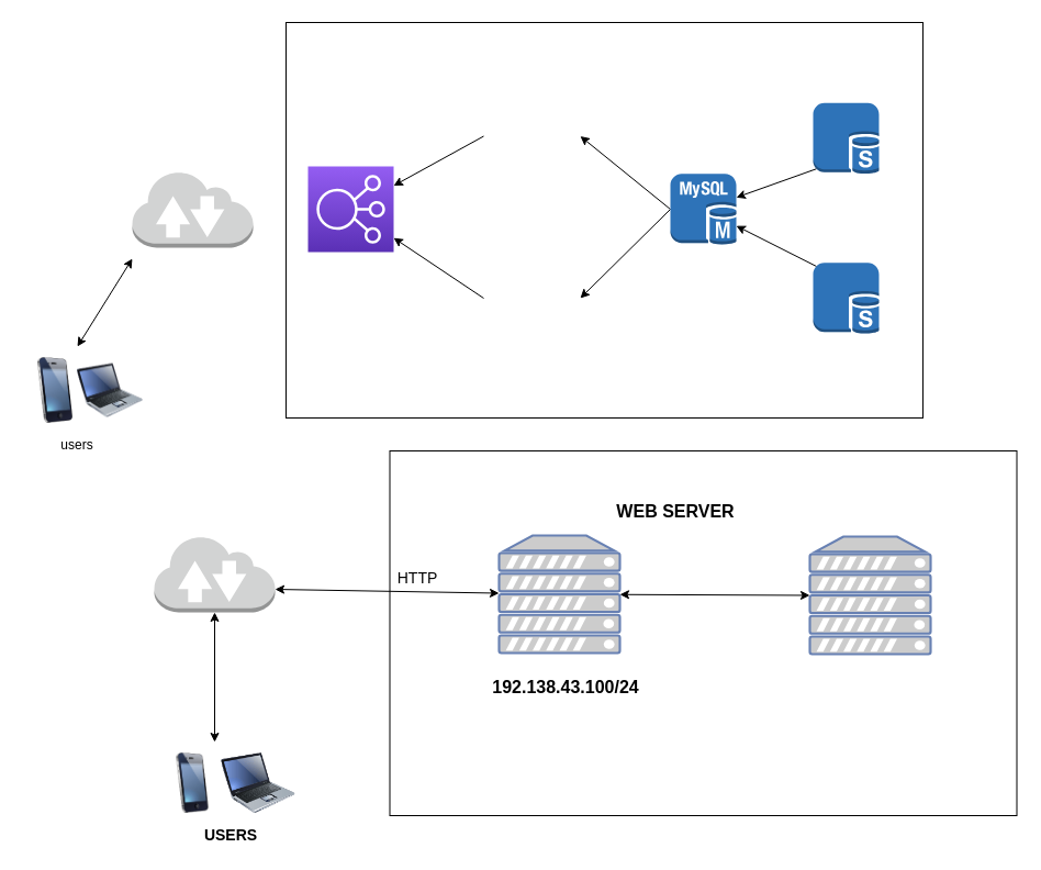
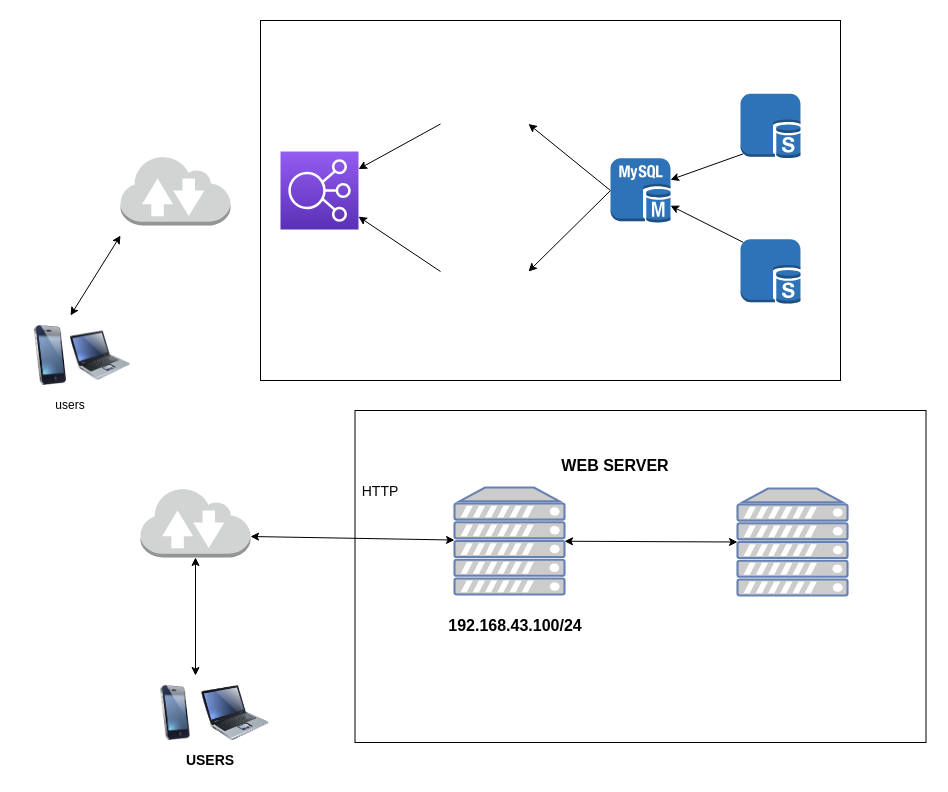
- <mxCell id="35" value="HTTP" style="text;html=1;strokeColor=none;fillColor=none;align=center;verticalAlign=middle;whiteSpace=wrap;rounded=0;fontSize=14;" vertex="1" parent="1"><mxGeometry x="360" y="516" width="40" height="20" as="geometry" /></mxCell>
+ <mxCell id="35" value="HTTP" style="text;html=1;strokeColor=none;fillColor=none;align=center;verticalAlign=middle;whiteSpace=wrap;rounded=0;fontSize=14;" vertex="1" parent="1"><mxGeometry x="360" y="481" width="40" height="20" as="geometry" /></mxCell>
- <mxCell id="27" value="&lt;b&gt;&lt;font style=&quot;font-size: 16px&quot;&gt;192.138.43.100/24&lt;/font&gt;&lt;/b&gt;" style="text;html=1;strokeColor=none;fillColor=none;align=center;verticalAlign=middle;whiteSpace=wrap;rounded=0;" vertex="1" parent="1"><mxGeometry x="460" y="615" width="110" height="20" as="geometry" /></mxCell>
+ <mxCell id="27" value="&lt;b&gt;&lt;font style=&quot;font-size: 16px&quot;&gt;192.168.43.100/24&lt;/font&gt;&lt;/b&gt;" style="text;html=1;strokeColor=none;fillColor=none;align=center;verticalAlign=middle;whiteSpace=wrap;rounded=0;" vertex="1" parent="1"><mxGeometry x="460" y="615" width="110" height="20" as="geometry" /></mxCell>
